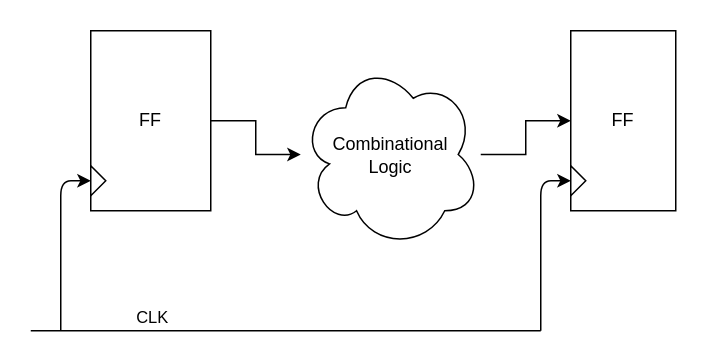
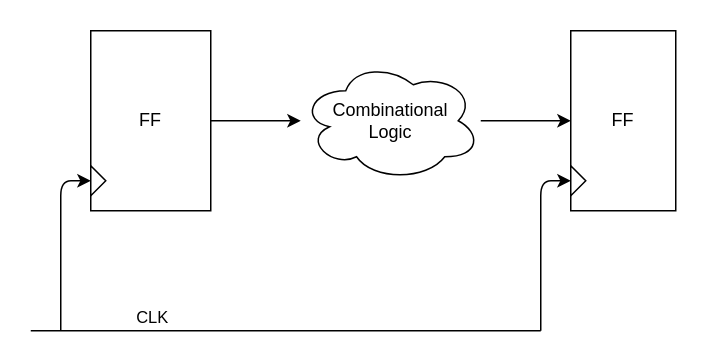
- <mxCell id="5" value="Combinational&lt;br&gt;Logic" style="ellipse;shape=cloud;whiteSpace=wrap;html=1;" vertex="1" parent="1"><mxGeometry x="200" y="40" width="120" height="125" as="geometry" /></mxCell>
+ <mxCell id="5" value="Combinational&lt;br&gt;Logic" style="ellipse;shape=cloud;whiteSpace=wrap;html=1;" vertex="1" parent="1"><mxGeometry x="200" y="40" width="120" height="80" as="geometry" /></mxCell>
